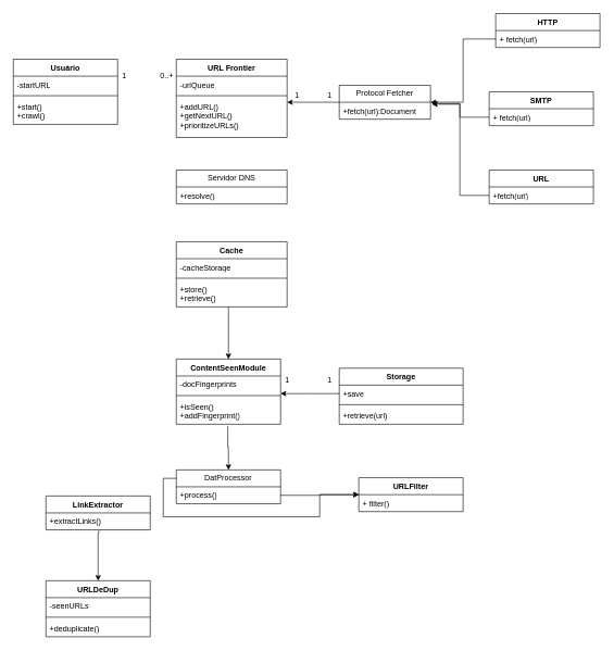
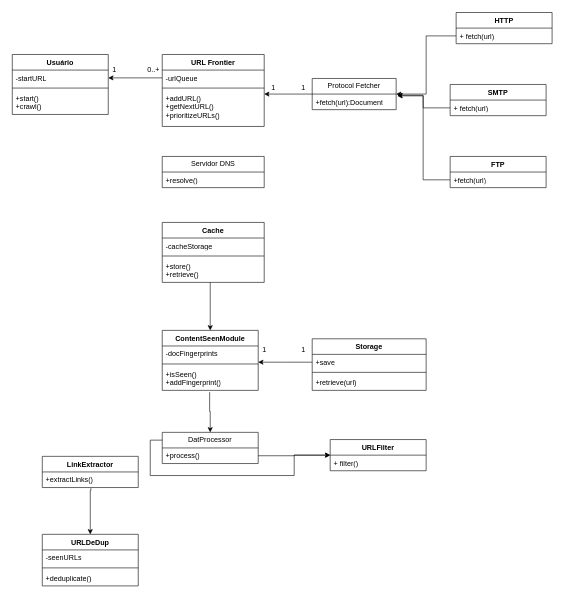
+ <mxCell id="42" style="edgeStyle=orthogonalEdgeStyle;rounded=0;orthogonalLoop=1;jettySize=auto;html=1;exitX=0;exitY=0.5;exitDx=0;exitDy=0;entryX=1;entryY=0.5;entryDx=0;entryDy=0;" edge="1" parent="1" source="7" target="3"><mxGeometry relative="1" as="geometry" /></mxCell>
- <mxCell id="24" value="URL" style="swimlane;fontStyle=1;align=center;verticalAlign=top;childLayout=stackLayout;horizontal=1;startSize=26;horizontalStack=0;resizeParent=1;resizeParentMax=0;resizeLast=0;collapsible=1;marginBottom=0;whiteSpace=wrap;html=1;" parent="1" vertex="1"><mxGeometry x="750" y="260" width="160" height="52" as="geometry" /></mxCell>
+ <mxCell id="24" value="FTP" style="swimlane;fontStyle=1;align=center;verticalAlign=top;childLayout=stackLayout;horizontal=1;startSize=26;horizontalStack=0;resizeParent=1;resizeParentMax=0;resizeLast=0;collapsible=1;marginBottom=0;whiteSpace=wrap;html=1;" parent="1" vertex="1"><mxGeometry x="750" y="260" width="160" height="52" as="geometry" /></mxCell>
